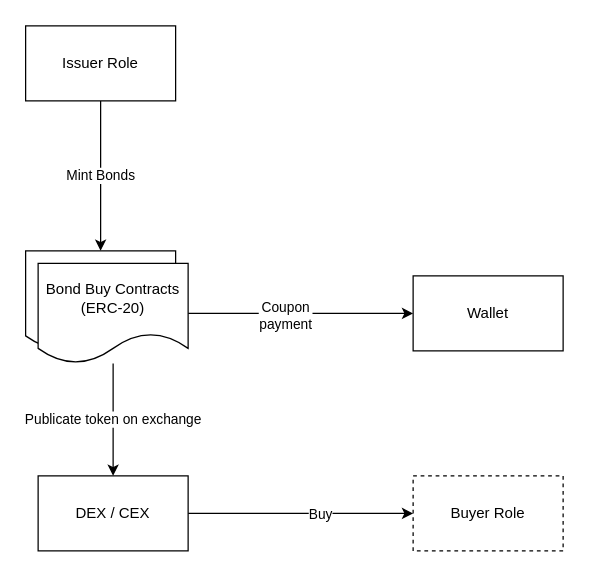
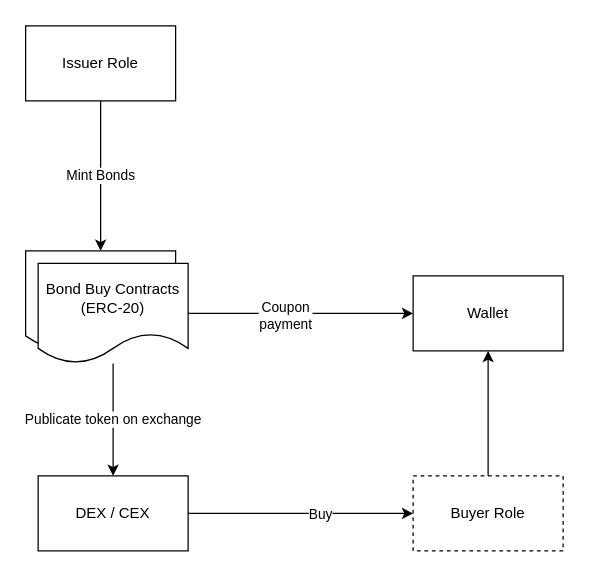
+ <mxCell id="12" value="" style="edgeStyle=orthogonalEdgeStyle;rounded=0;orthogonalLoop=1;jettySize=auto;html=1;" edge="1" parent="1" source="13" target="14"><mxGeometry relative="1" as="geometry" /></mxCell>
